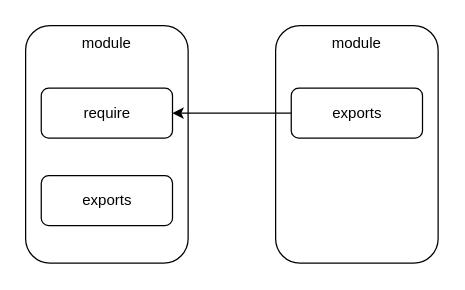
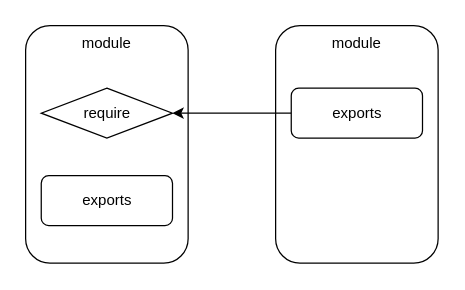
- <mxCell id="3" value="require" style="rounded=1;whiteSpace=wrap;html=1;" vertex="1" parent="1"><mxGeometry x="32.5" y="70" width="105" height="40" as="geometry" /></mxCell>
+ <mxCell id="3" value="require" style="rhombus;whiteSpace=wrap;html=1;" vertex="1" parent="1"><mxGeometry x="32.5" y="70" width="105" height="40" as="geometry" /></mxCell>
